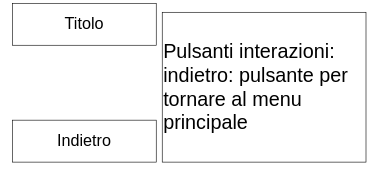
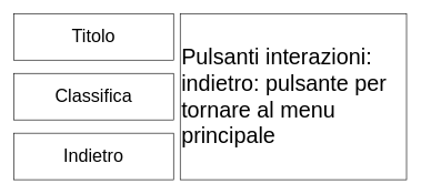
- <mxCell id="2" value="Titolo" style="rounded=0;whiteSpace=wrap;html=1;fontSize=27;" vertex="1" parent="1"><mxGeometry x="20" y="5" width="240" height="70" as="geometry" /></mxCell>
+ <mxCell id="2" value="Titolo" style="rounded=0;whiteSpace=wrap;html=1;fontSize=27;" vertex="1" parent="1"><mxGeometry x="20" y="20" width="240" height="70" as="geometry" /></mxCell>
+ <mxCell id="5" value="Classifica" style="rounded=0;whiteSpace=wrap;html=1;fontSize=27;" vertex="1" parent="1"><mxGeometry x="20" y="110" width="240" height="70" as="geometry" /></mxCell>
